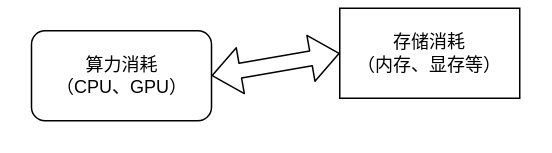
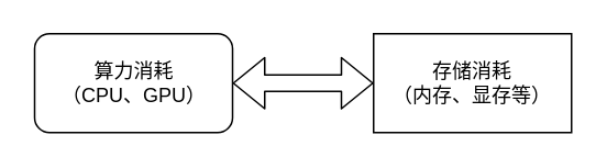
- <mxCell id="3" value="存储消耗&lt;br&gt;（内存、显存等）" style="rounded=0;whiteSpace=wrap;html=1;" vertex="1" parent="1"><mxGeometry x="226" y="5" width="120" height="60" as="geometry" /></mxCell>
+ <mxCell id="3" value="存储消耗&lt;br&gt;（内存、显存等）" style="rounded=0;whiteSpace=wrap;html=1;" vertex="1" parent="1"><mxGeometry x="226" y="20" width="120" height="60" as="geometry" /></mxCell>
